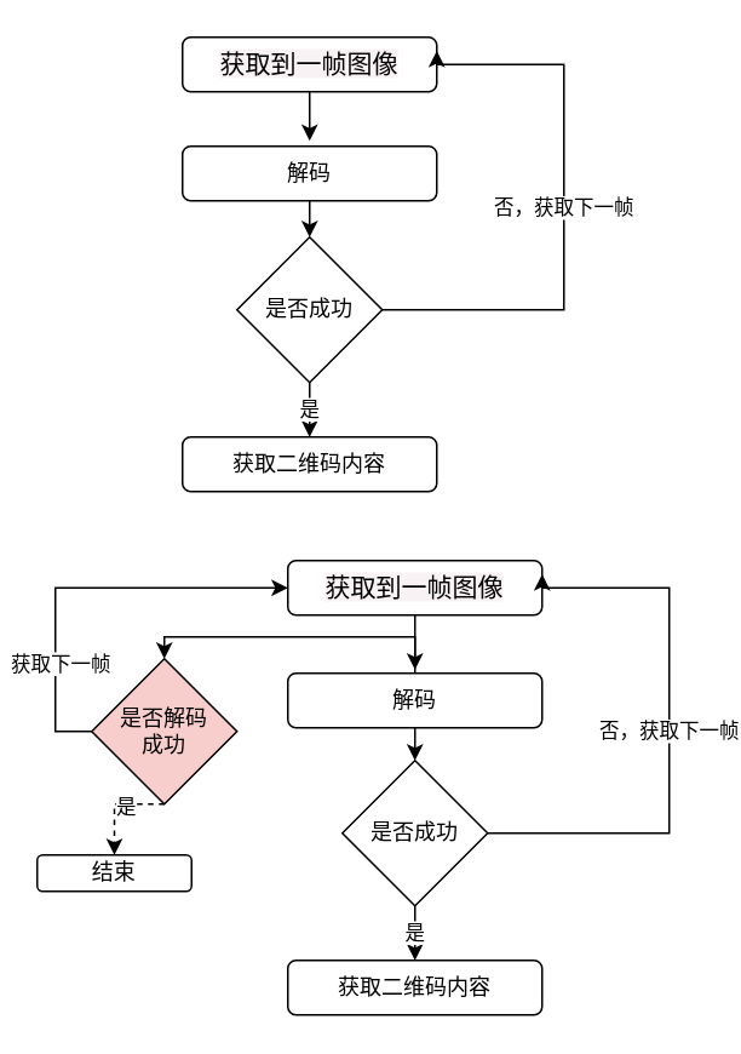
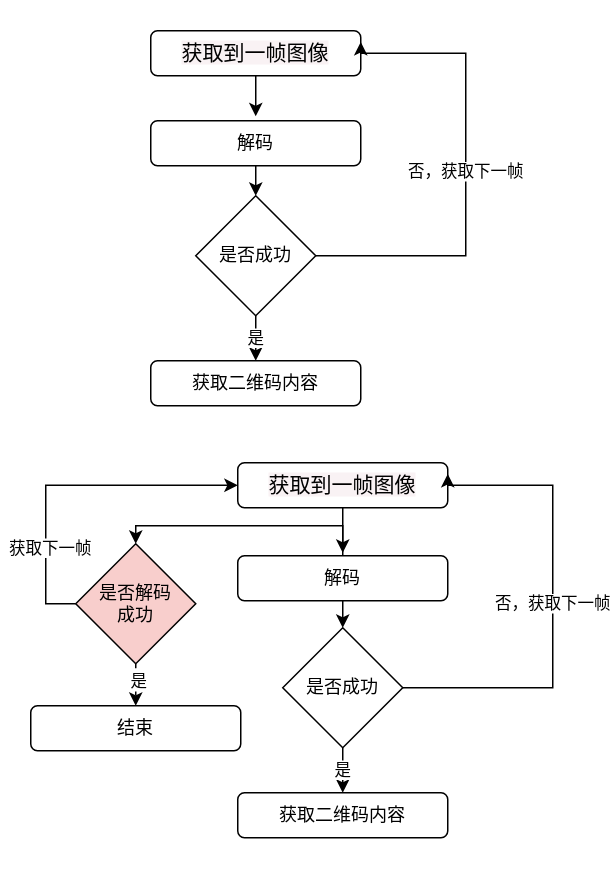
- <mxCell id="24" value="结束" style="rounded=1;whiteSpace=wrap;html=1;fontSize=12;glass=0;strokeWidth=1;shadow=0;" vertex="1" parent="1"><mxGeometry x="20" y="470" width="85" height="20" as="geometry" /></mxCell>
+ <mxCell id="24" value="结束" style="rounded=1;whiteSpace=wrap;html=1;fontSize=12;glass=0;strokeWidth=1;shadow=0;" vertex="1" parent="1"><mxGeometry x="20" y="470" width="140" height="30" as="geometry" /></mxCell>
